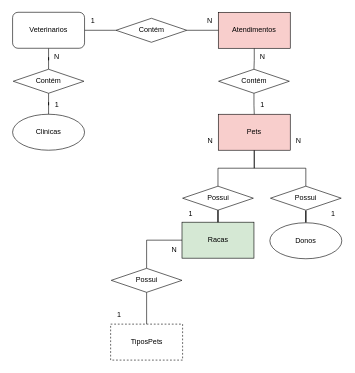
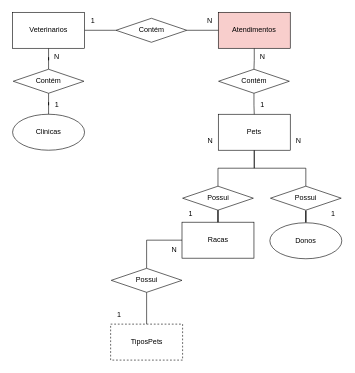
- <mxCell id="12" value="Veterinarios" style="whiteSpace=wrap;html=1;rounded=1;" parent="1" vertex="1"><mxGeometry x="20" y="20" width="120" height="60" as="geometry" /></mxCell>
+ <mxCell id="12" value="Veterinarios" style="rounded=0;whiteSpace=wrap;html=1;" parent="1" vertex="1"><mxGeometry x="20" y="20" width="120" height="60" as="geometry" /></mxCell>
- <mxCell id="5" value="Pets" style="rounded=0;whiteSpace=wrap;html=1;fillColor=#f8cecc;" parent="1" vertex="1"><mxGeometry x="363" y="190" width="120" height="60" as="geometry" /></mxCell>
+ <mxCell id="5" value="Pets" style="rounded=0;whiteSpace=wrap;html=1;" parent="1" vertex="1"><mxGeometry x="363" y="190" width="120" height="60" as="geometry" /></mxCell>
- <mxCell id="8" value="&lt;div&gt;Racas&lt;/div&gt;" style="rounded=0;whiteSpace=wrap;html=1;fillColor=#d5e8d4;" parent="1" vertex="1"><mxGeometry x="302.5" y="370" width="120" height="60" as="geometry" /></mxCell>
+ <mxCell id="8" value="&lt;div&gt;Racas&lt;/div&gt;" style="rounded=0;whiteSpace=wrap;html=1;" parent="1" vertex="1"><mxGeometry x="302.5" y="370" width="120" height="60" as="geometry" /></mxCell>
